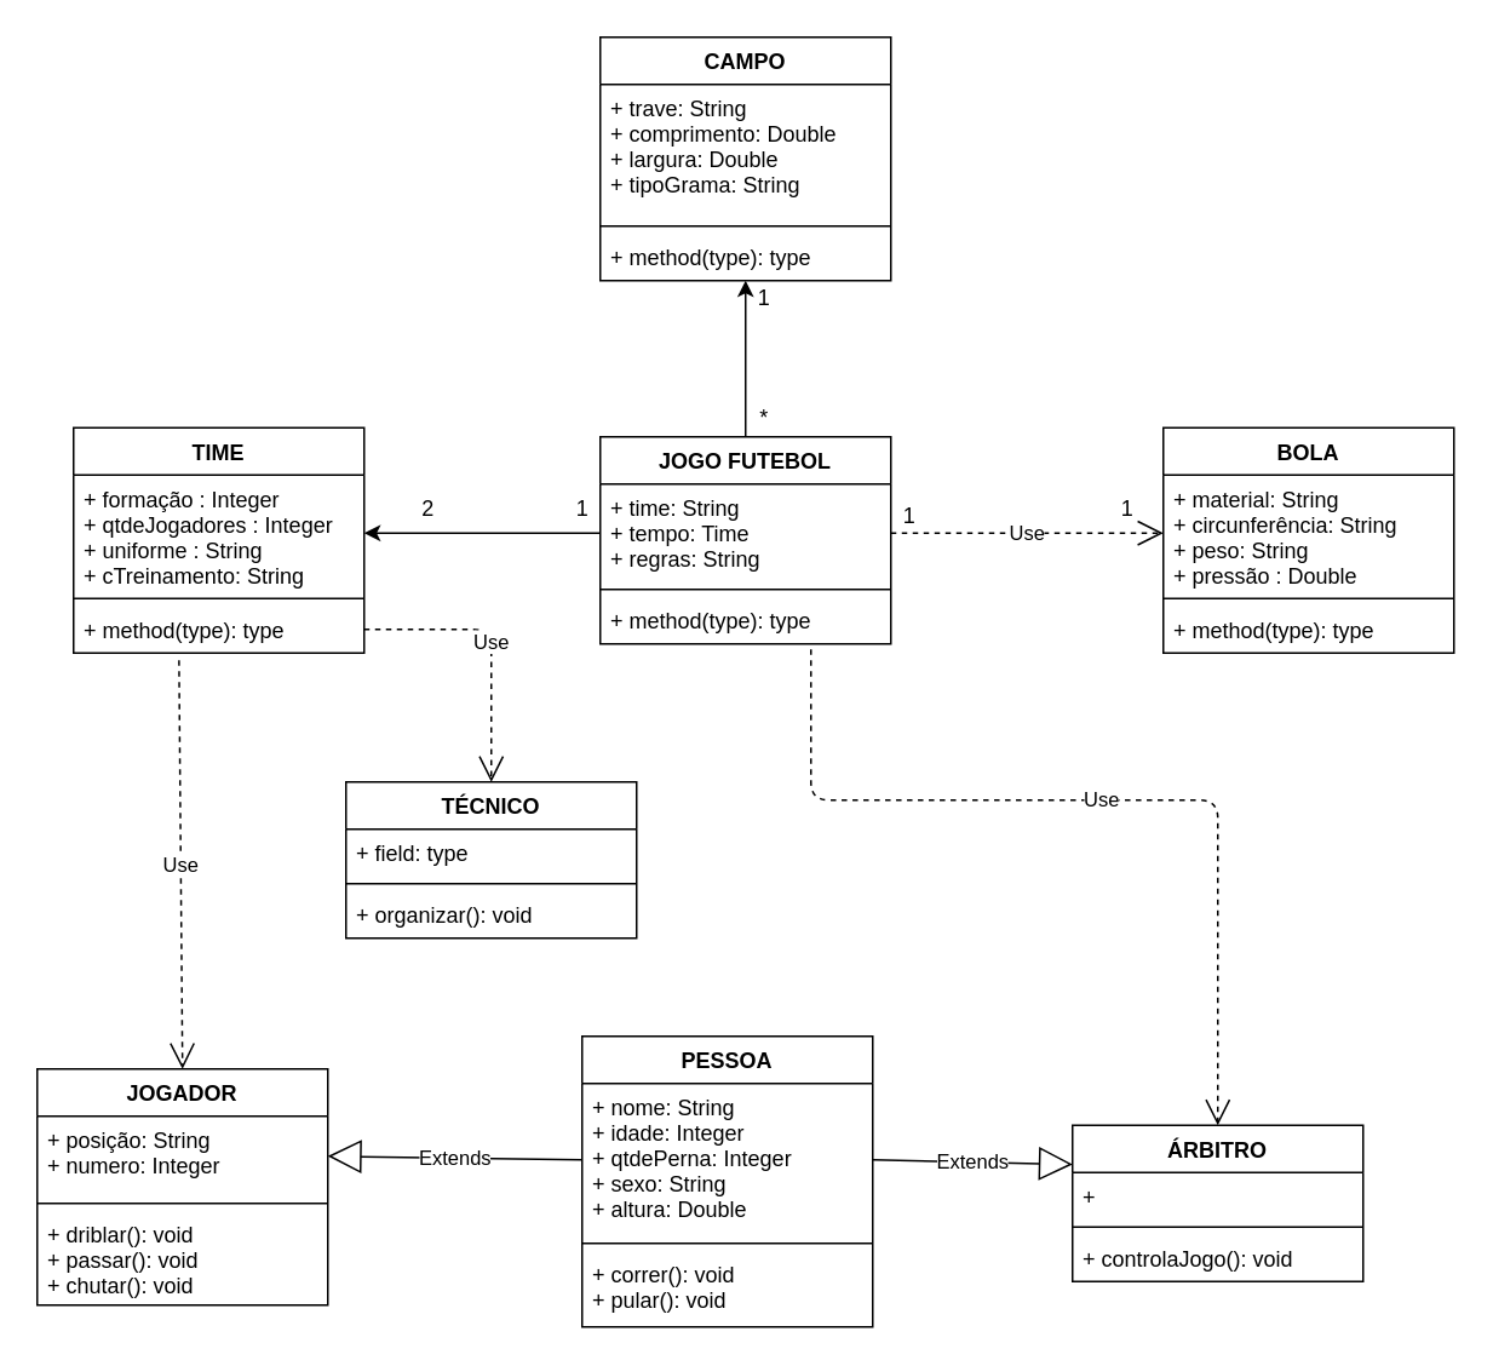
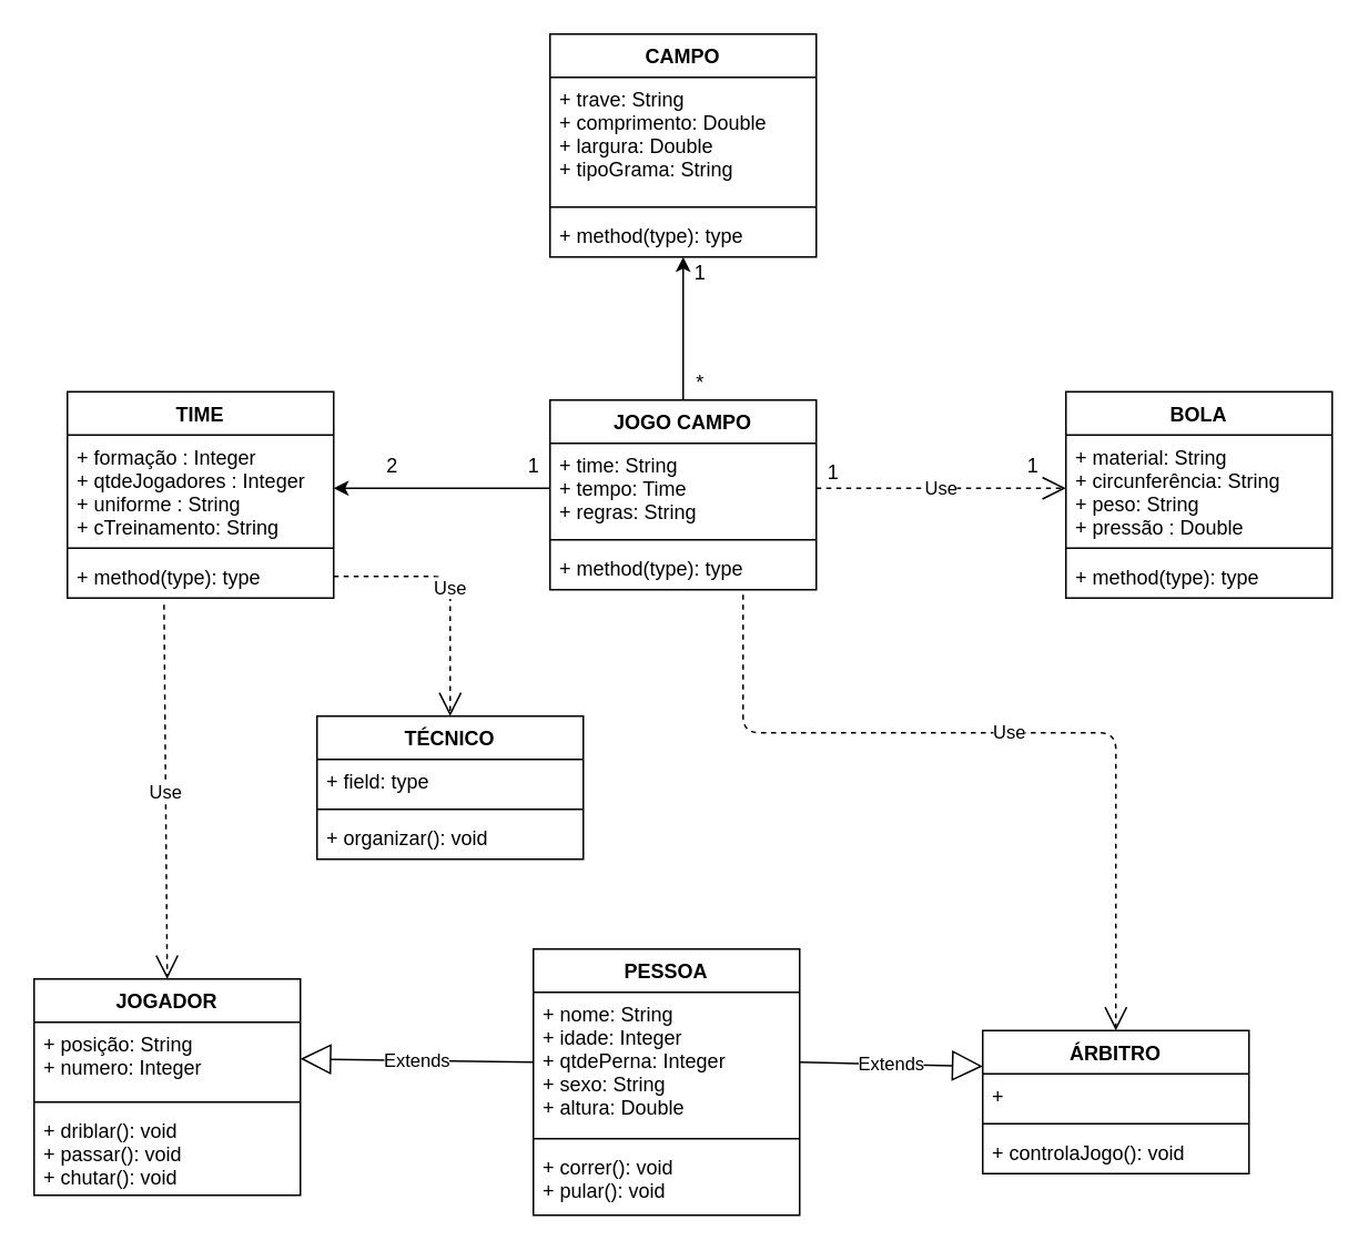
- <mxCell id="26" value="JOGO FUTEBOL" style="swimlane;fontStyle=1;align=center;verticalAlign=top;childLayout=stackLayout;horizontal=1;startSize=26;horizontalStack=0;resizeParent=1;resizeParentMax=0;resizeLast=0;collapsible=1;marginBottom=0;" vertex="1" parent="1"><mxGeometry x="330" y="240" width="160" height="114" as="geometry" /></mxCell>
+ <mxCell id="26" value="JOGO CAMPO" style="swimlane;fontStyle=1;align=center;verticalAlign=top;childLayout=stackLayout;horizontal=1;startSize=26;horizontalStack=0;resizeParent=1;resizeParentMax=0;resizeLast=0;collapsible=1;marginBottom=0;" vertex="1" parent="1"><mxGeometry x="330" y="240" width="160" height="114" as="geometry" /></mxCell>
